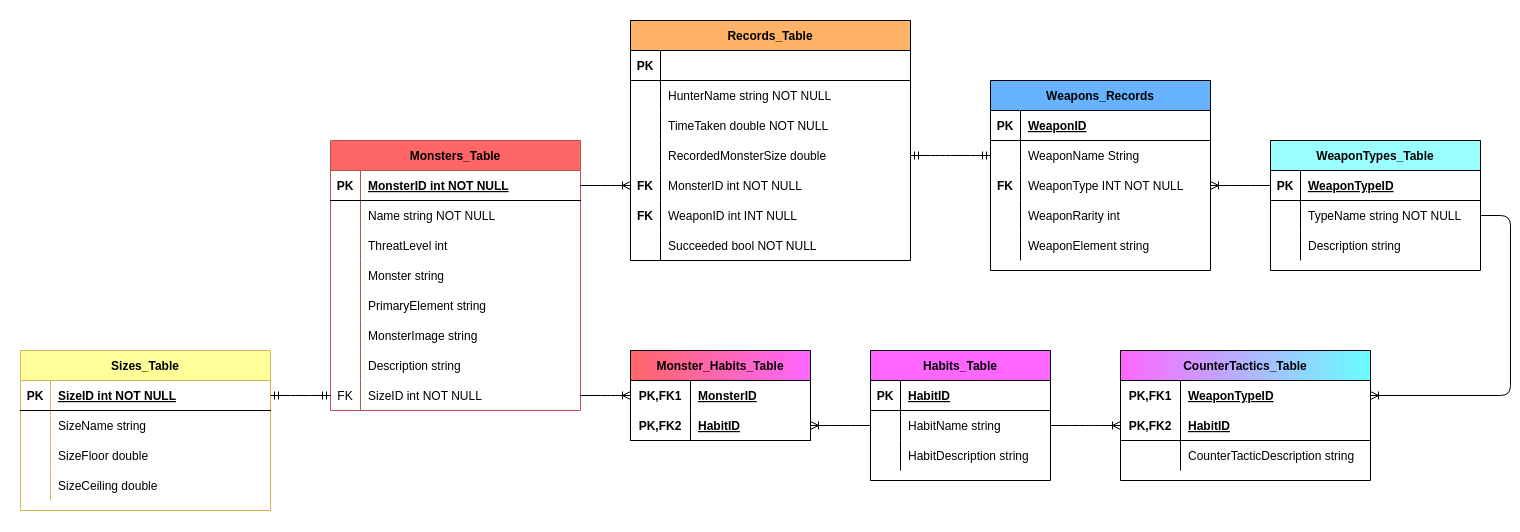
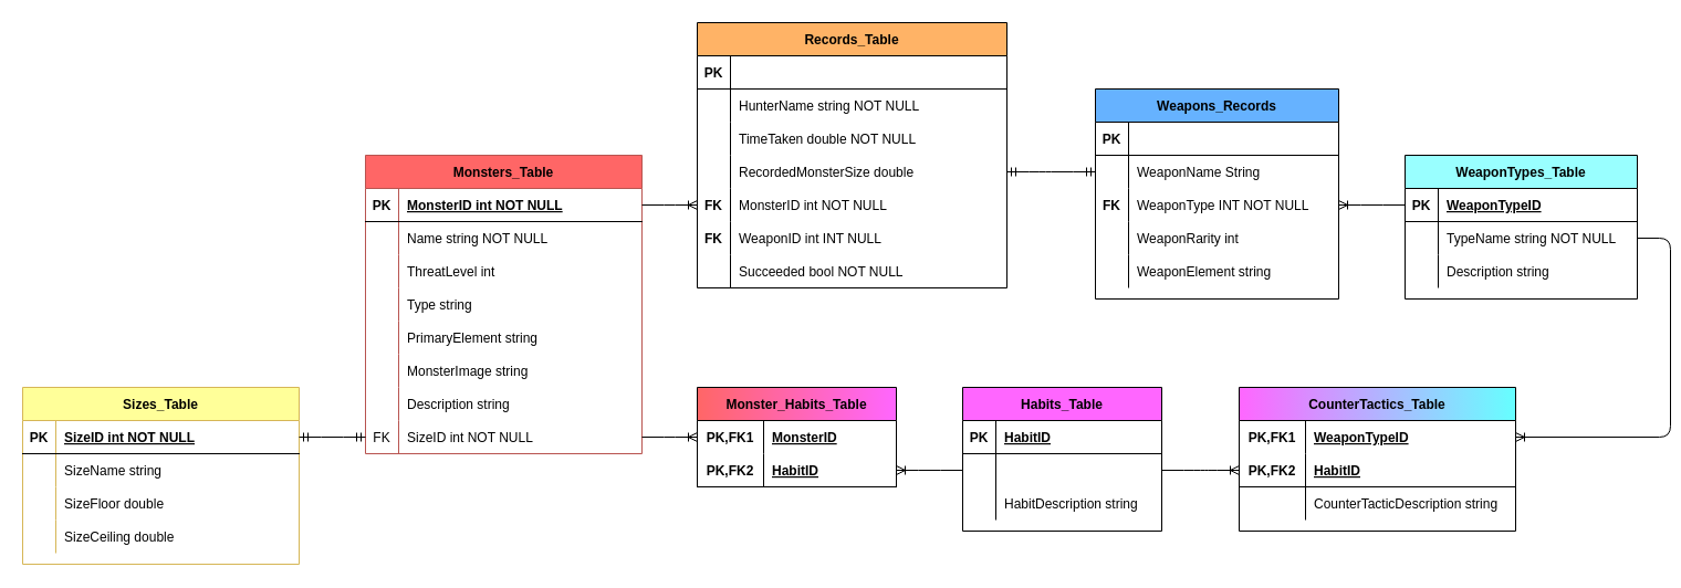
- <mxCell id="84" value="WeaponID" style="shape=partialRectangle;connectable=0;fillColor=none;top=0;left=0;bottom=0;right=0;align=left;spacingLeft=6;fontStyle=5;overflow=hidden;" vertex="1" parent="82"><mxGeometry x="30" width="190" height="30" as="geometry" /></mxCell>
- <mxCell id="27" value="Monster string" style="shape=partialRectangle;overflow=hidden;connectable=0;fillColor=none;top=0;left=0;bottom=0;right=0;align=left;spacingLeft=6;" vertex="1" parent="25"><mxGeometry x="30" width="220" height="30" as="geometry" /></mxCell>
+ <mxCell id="27" value="Type string" style="shape=partialRectangle;overflow=hidden;connectable=0;fillColor=none;top=0;left=0;bottom=0;right=0;align=left;spacingLeft=6;" vertex="1" parent="25"><mxGeometry x="30" width="220" height="30" as="geometry" /></mxCell>
- <mxCell id="46" value="HabitName string" style="shape=partialRectangle;connectable=0;fillColor=none;top=0;left=0;bottom=0;right=0;align=left;spacingLeft=6;overflow=hidden;" vertex="1" parent="44"><mxGeometry x="30" width="150" height="30" as="geometry" /></mxCell>
